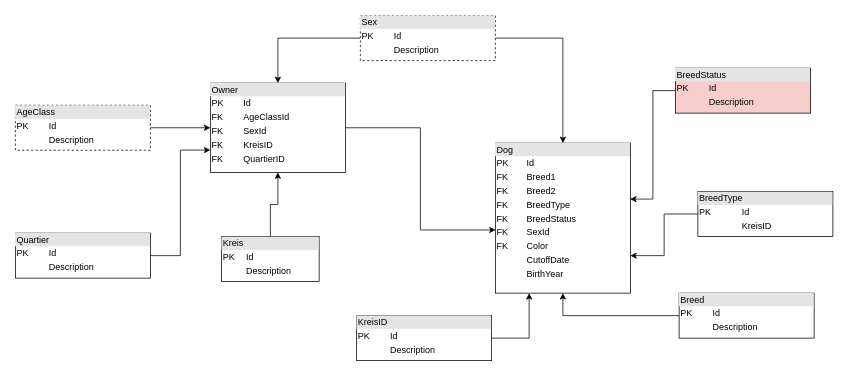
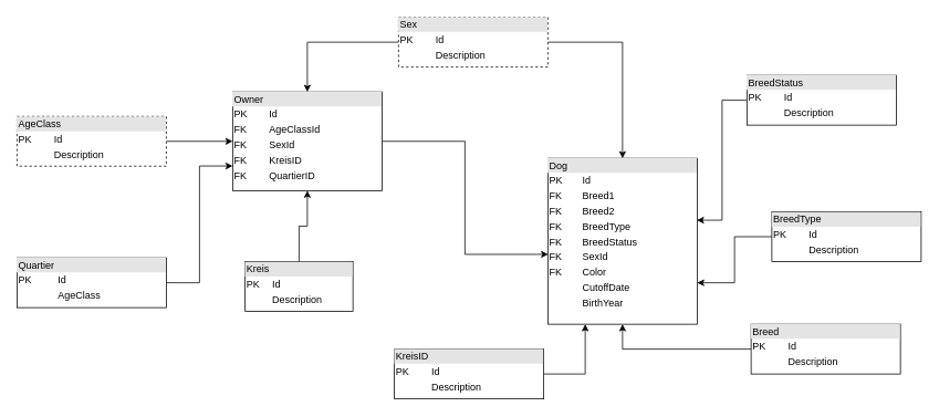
- <mxCell id="19" value="&lt;div style=&quot;box-sizing:border-box;width:100%;background:#e4e4e4;padding:2px;&quot;&gt;BreedStatus&lt;/div&gt;&lt;table style=&quot;width:100%;font-size:1em;&quot; cellpadding=&quot;2&quot; cellspacing=&quot;0&quot;&gt;&lt;tbody&gt;&lt;tr&gt;&lt;td&gt;PK&lt;/td&gt;&lt;td&gt;Id&lt;/td&gt;&lt;/tr&gt;&lt;tr&gt;&lt;td&gt;&lt;br&gt;&lt;/td&gt;&lt;td&gt;Description&lt;/td&gt;&lt;/tr&gt;&lt;/tbody&gt;&lt;/table&gt;" style="verticalAlign=top;align=left;overflow=fill;html=1;fillColor=#f8cecc;" parent="1" vertex="1"><mxGeometry x="900" y="90" width="180" height="60" as="geometry" /></mxCell>
+ <mxCell id="19" value="&lt;div style=&quot;box-sizing:border-box;width:100%;background:#e4e4e4;padding:2px;&quot;&gt;BreedStatus&lt;/div&gt;&lt;table style=&quot;width:100%;font-size:1em;&quot; cellpadding=&quot;2&quot; cellspacing=&quot;0&quot;&gt;&lt;tbody&gt;&lt;tr&gt;&lt;td&gt;PK&lt;/td&gt;&lt;td&gt;Id&lt;/td&gt;&lt;/tr&gt;&lt;tr&gt;&lt;td&gt;&lt;br&gt;&lt;/td&gt;&lt;td&gt;Description&lt;/td&gt;&lt;/tr&gt;&lt;/tbody&gt;&lt;/table&gt;" style="verticalAlign=top;align=left;overflow=fill;html=1;" parent="1" vertex="1"><mxGeometry x="900" y="90" width="180" height="60" as="geometry" /></mxCell>
- <mxCell id="15" value="&lt;div style=&quot;box-sizing:border-box;width:100%;background:#e4e4e4;padding:2px;&quot;&gt;BreedType&lt;/div&gt;&lt;table style=&quot;width:100%;font-size:1em;&quot; cellpadding=&quot;2&quot; cellspacing=&quot;0&quot;&gt;&lt;tbody&gt;&lt;tr&gt;&lt;td&gt;PK&lt;/td&gt;&lt;td&gt;Id&lt;/td&gt;&lt;/tr&gt;&lt;tr&gt;&lt;td&gt;&lt;br&gt;&lt;/td&gt;&lt;td&gt;KreisID&lt;/td&gt;&lt;/tr&gt;&lt;/tbody&gt;&lt;/table&gt;" style="verticalAlign=top;align=left;overflow=fill;html=1;" parent="1" vertex="1"><mxGeometry x="930" y="254.5" width="180" height="60" as="geometry" /></mxCell>
+ <mxCell id="15" value="&lt;div style=&quot;box-sizing:border-box;width:100%;background:#e4e4e4;padding:2px;&quot;&gt;BreedType&lt;/div&gt;&lt;table style=&quot;width:100%;font-size:1em;&quot; cellpadding=&quot;2&quot; cellspacing=&quot;0&quot;&gt;&lt;tbody&gt;&lt;tr&gt;&lt;td&gt;PK&lt;/td&gt;&lt;td&gt;Id&lt;/td&gt;&lt;/tr&gt;&lt;tr&gt;&lt;td&gt;&lt;br&gt;&lt;/td&gt;&lt;td&gt;Description&lt;/td&gt;&lt;/tr&gt;&lt;/tbody&gt;&lt;/table&gt;" style="verticalAlign=top;align=left;overflow=fill;html=1;" parent="1" vertex="1"><mxGeometry x="930" y="254.5" width="180" height="60" as="geometry" /></mxCell>
- <mxCell id="17" value="&lt;div style=&quot;box-sizing:border-box;width:100%;background:#e4e4e4;padding:2px;&quot;&gt;Quartier&lt;/div&gt;&lt;table style=&quot;width:100%;font-size:1em;&quot; cellpadding=&quot;2&quot; cellspacing=&quot;0&quot;&gt;&lt;tbody&gt;&lt;tr&gt;&lt;td&gt;PK&lt;/td&gt;&lt;td&gt;Id&lt;/td&gt;&lt;/tr&gt;&lt;tr&gt;&lt;td&gt;&lt;br&gt;&lt;/td&gt;&lt;td&gt;Description&lt;/td&gt;&lt;/tr&gt;&lt;/tbody&gt;&lt;/table&gt;" style="verticalAlign=top;align=left;overflow=fill;html=1;" parent="1" vertex="1"><mxGeometry x="20" y="310" width="180" height="60" as="geometry" /></mxCell>
+ <mxCell id="17" value="&lt;div style=&quot;box-sizing:border-box;width:100%;background:#e4e4e4;padding:2px;&quot;&gt;Quartier&lt;/div&gt;&lt;table style=&quot;width:100%;font-size:1em;&quot; cellpadding=&quot;2&quot; cellspacing=&quot;0&quot;&gt;&lt;tbody&gt;&lt;tr&gt;&lt;td&gt;PK&lt;/td&gt;&lt;td&gt;Id&lt;/td&gt;&lt;/tr&gt;&lt;tr&gt;&lt;td&gt;&lt;br&gt;&lt;/td&gt;&lt;td&gt;AgeClass&lt;/td&gt;&lt;/tr&gt;&lt;/tbody&gt;&lt;/table&gt;" style="verticalAlign=top;align=left;overflow=fill;html=1;" parent="1" vertex="1"><mxGeometry x="20" y="310" width="180" height="60" as="geometry" /></mxCell>
